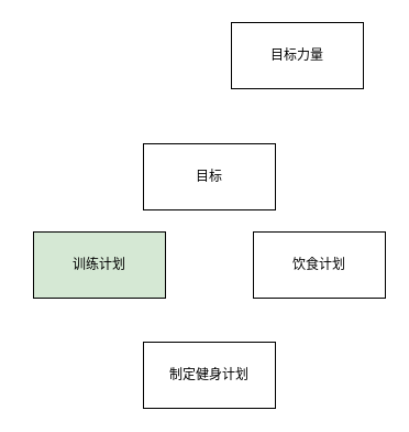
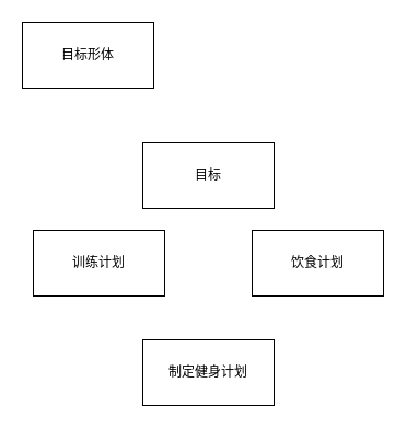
+ <mxCell id="4" value="目标形体" style="whiteSpace=wrap;html=1;" vertex="1" parent="1"><mxGeometry x="20" y="20" width="120" height="60" as="geometry" /></mxCell>
- <mxCell id="5" value="目标力量" style="whiteSpace=wrap;html=1;" vertex="1" parent="1"><mxGeometry x="210" y="20" width="120" height="60" as="geometry" /></mxCell>
- <mxCell id="6" value="训练计划" style="whiteSpace=wrap;html=1;fillColor=#d5e8d4;" vertex="1" parent="1"><mxGeometry x="30" y="210" width="120" height="60" as="geometry" /></mxCell>
+ <mxCell id="6" value="训练计划" style="whiteSpace=wrap;html=1;" vertex="1" parent="1"><mxGeometry x="30" y="210" width="120" height="60" as="geometry" /></mxCell>
